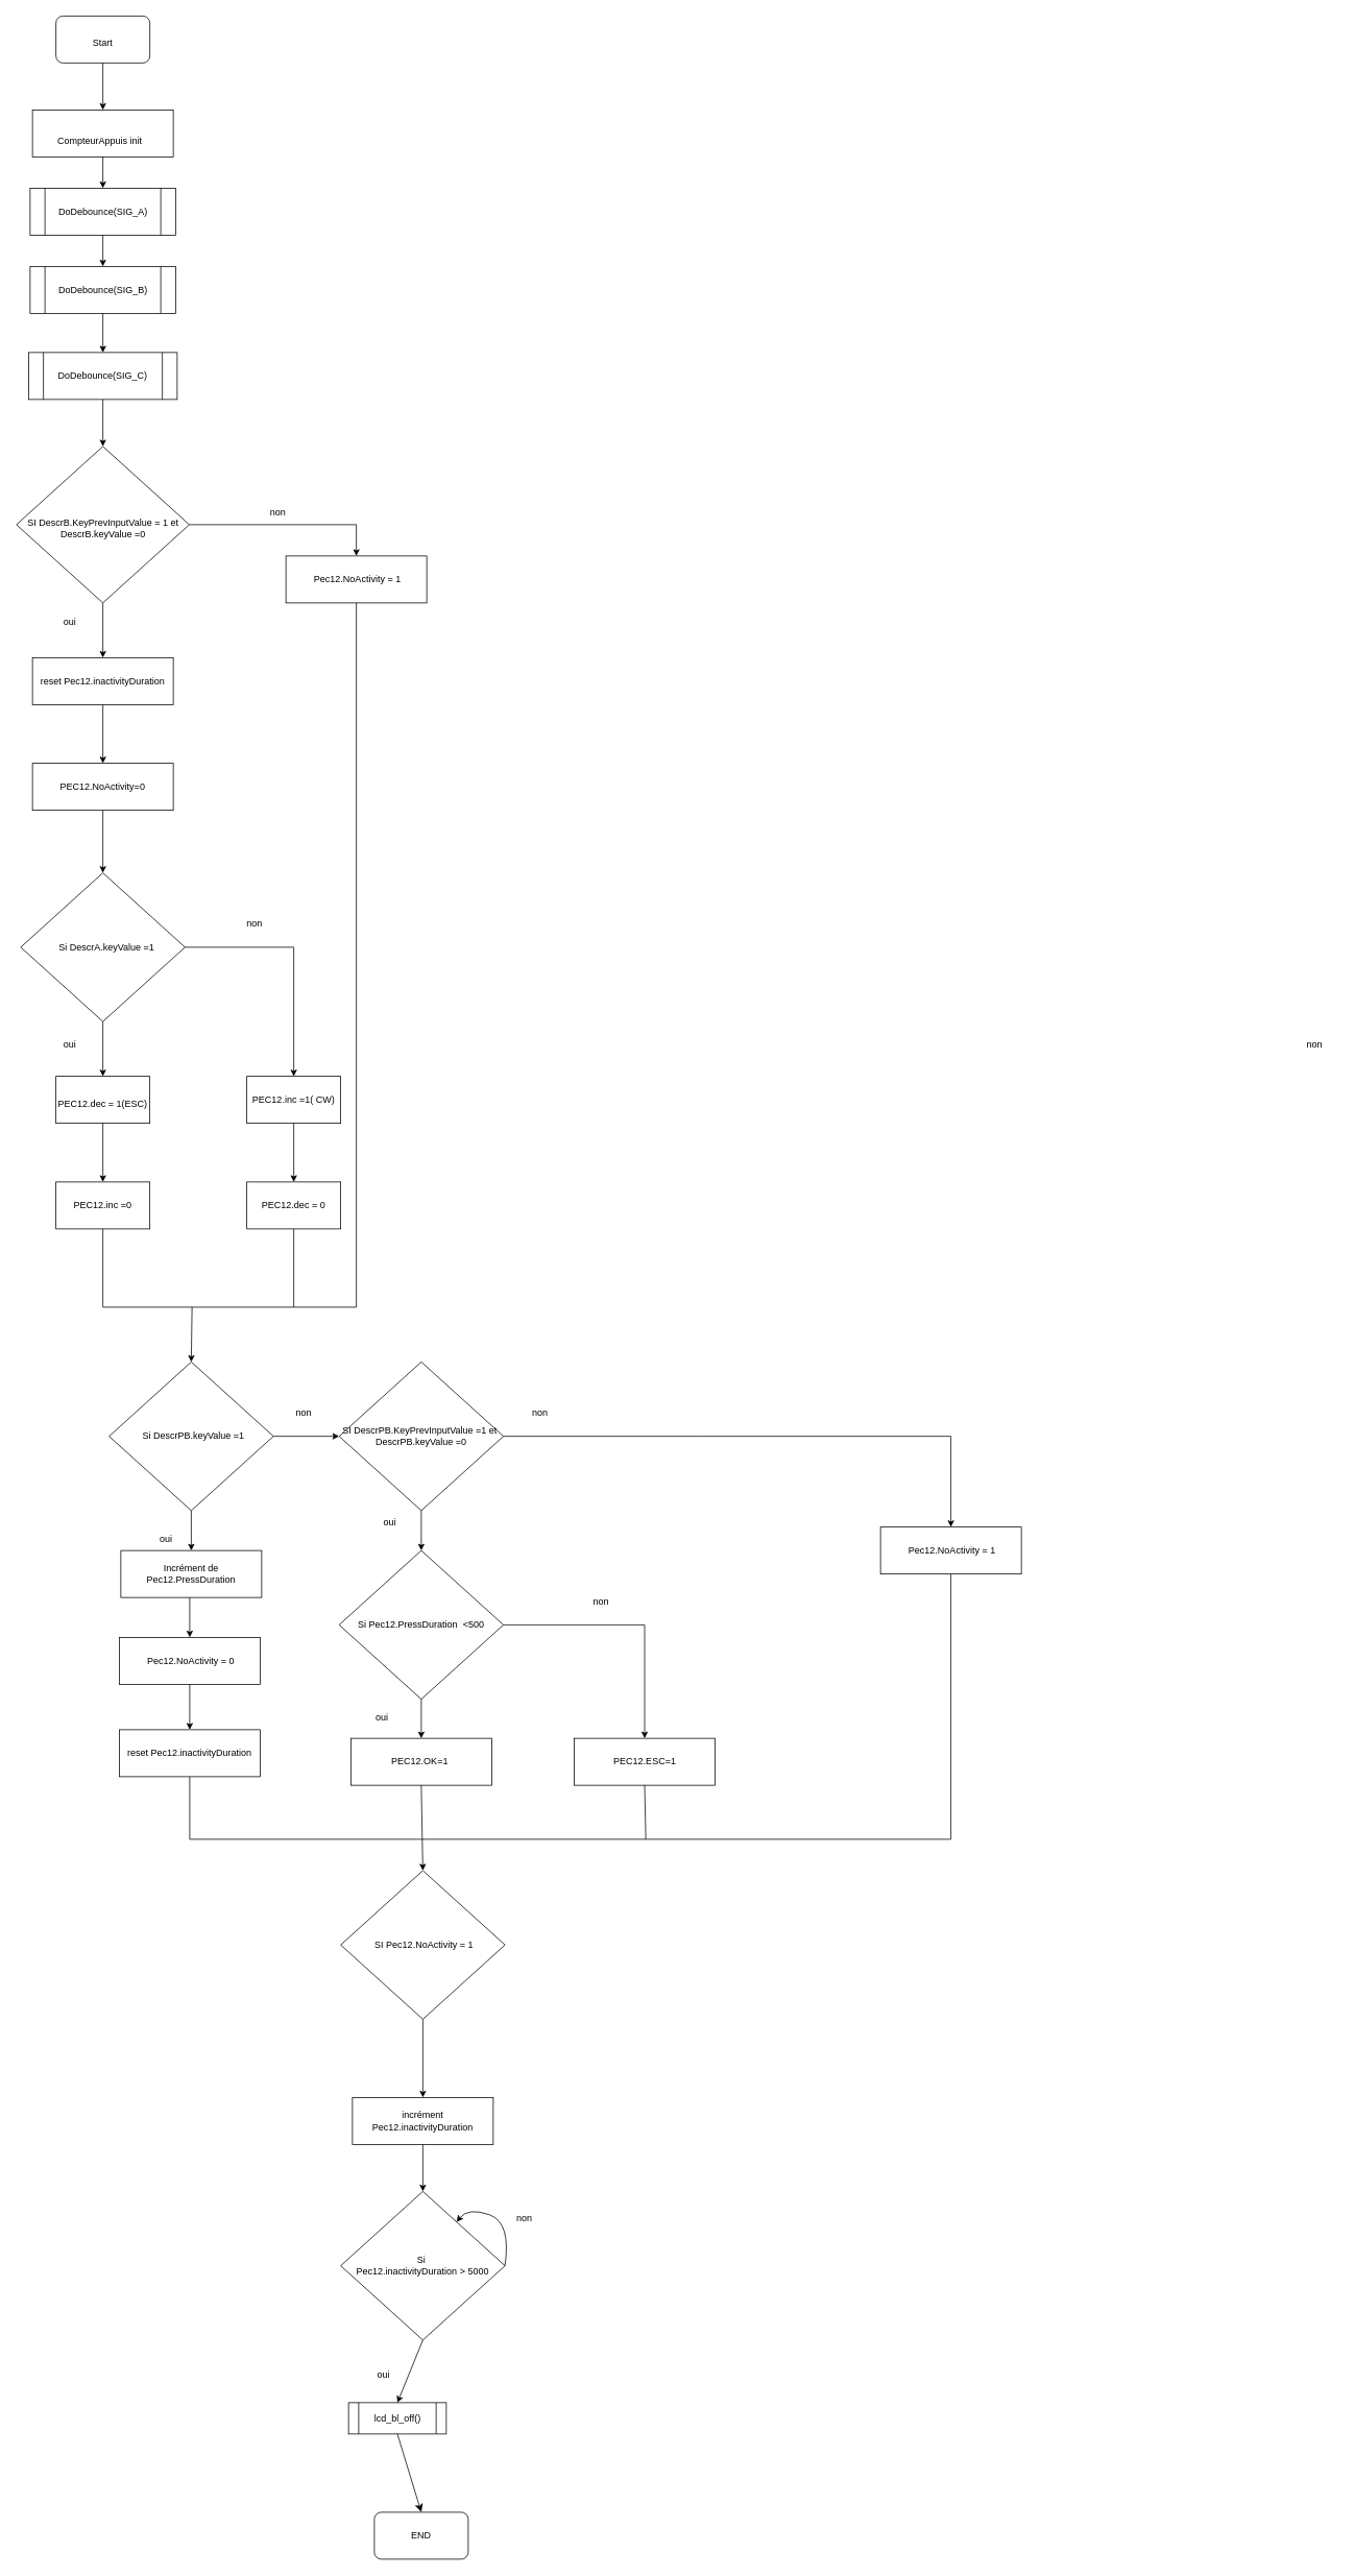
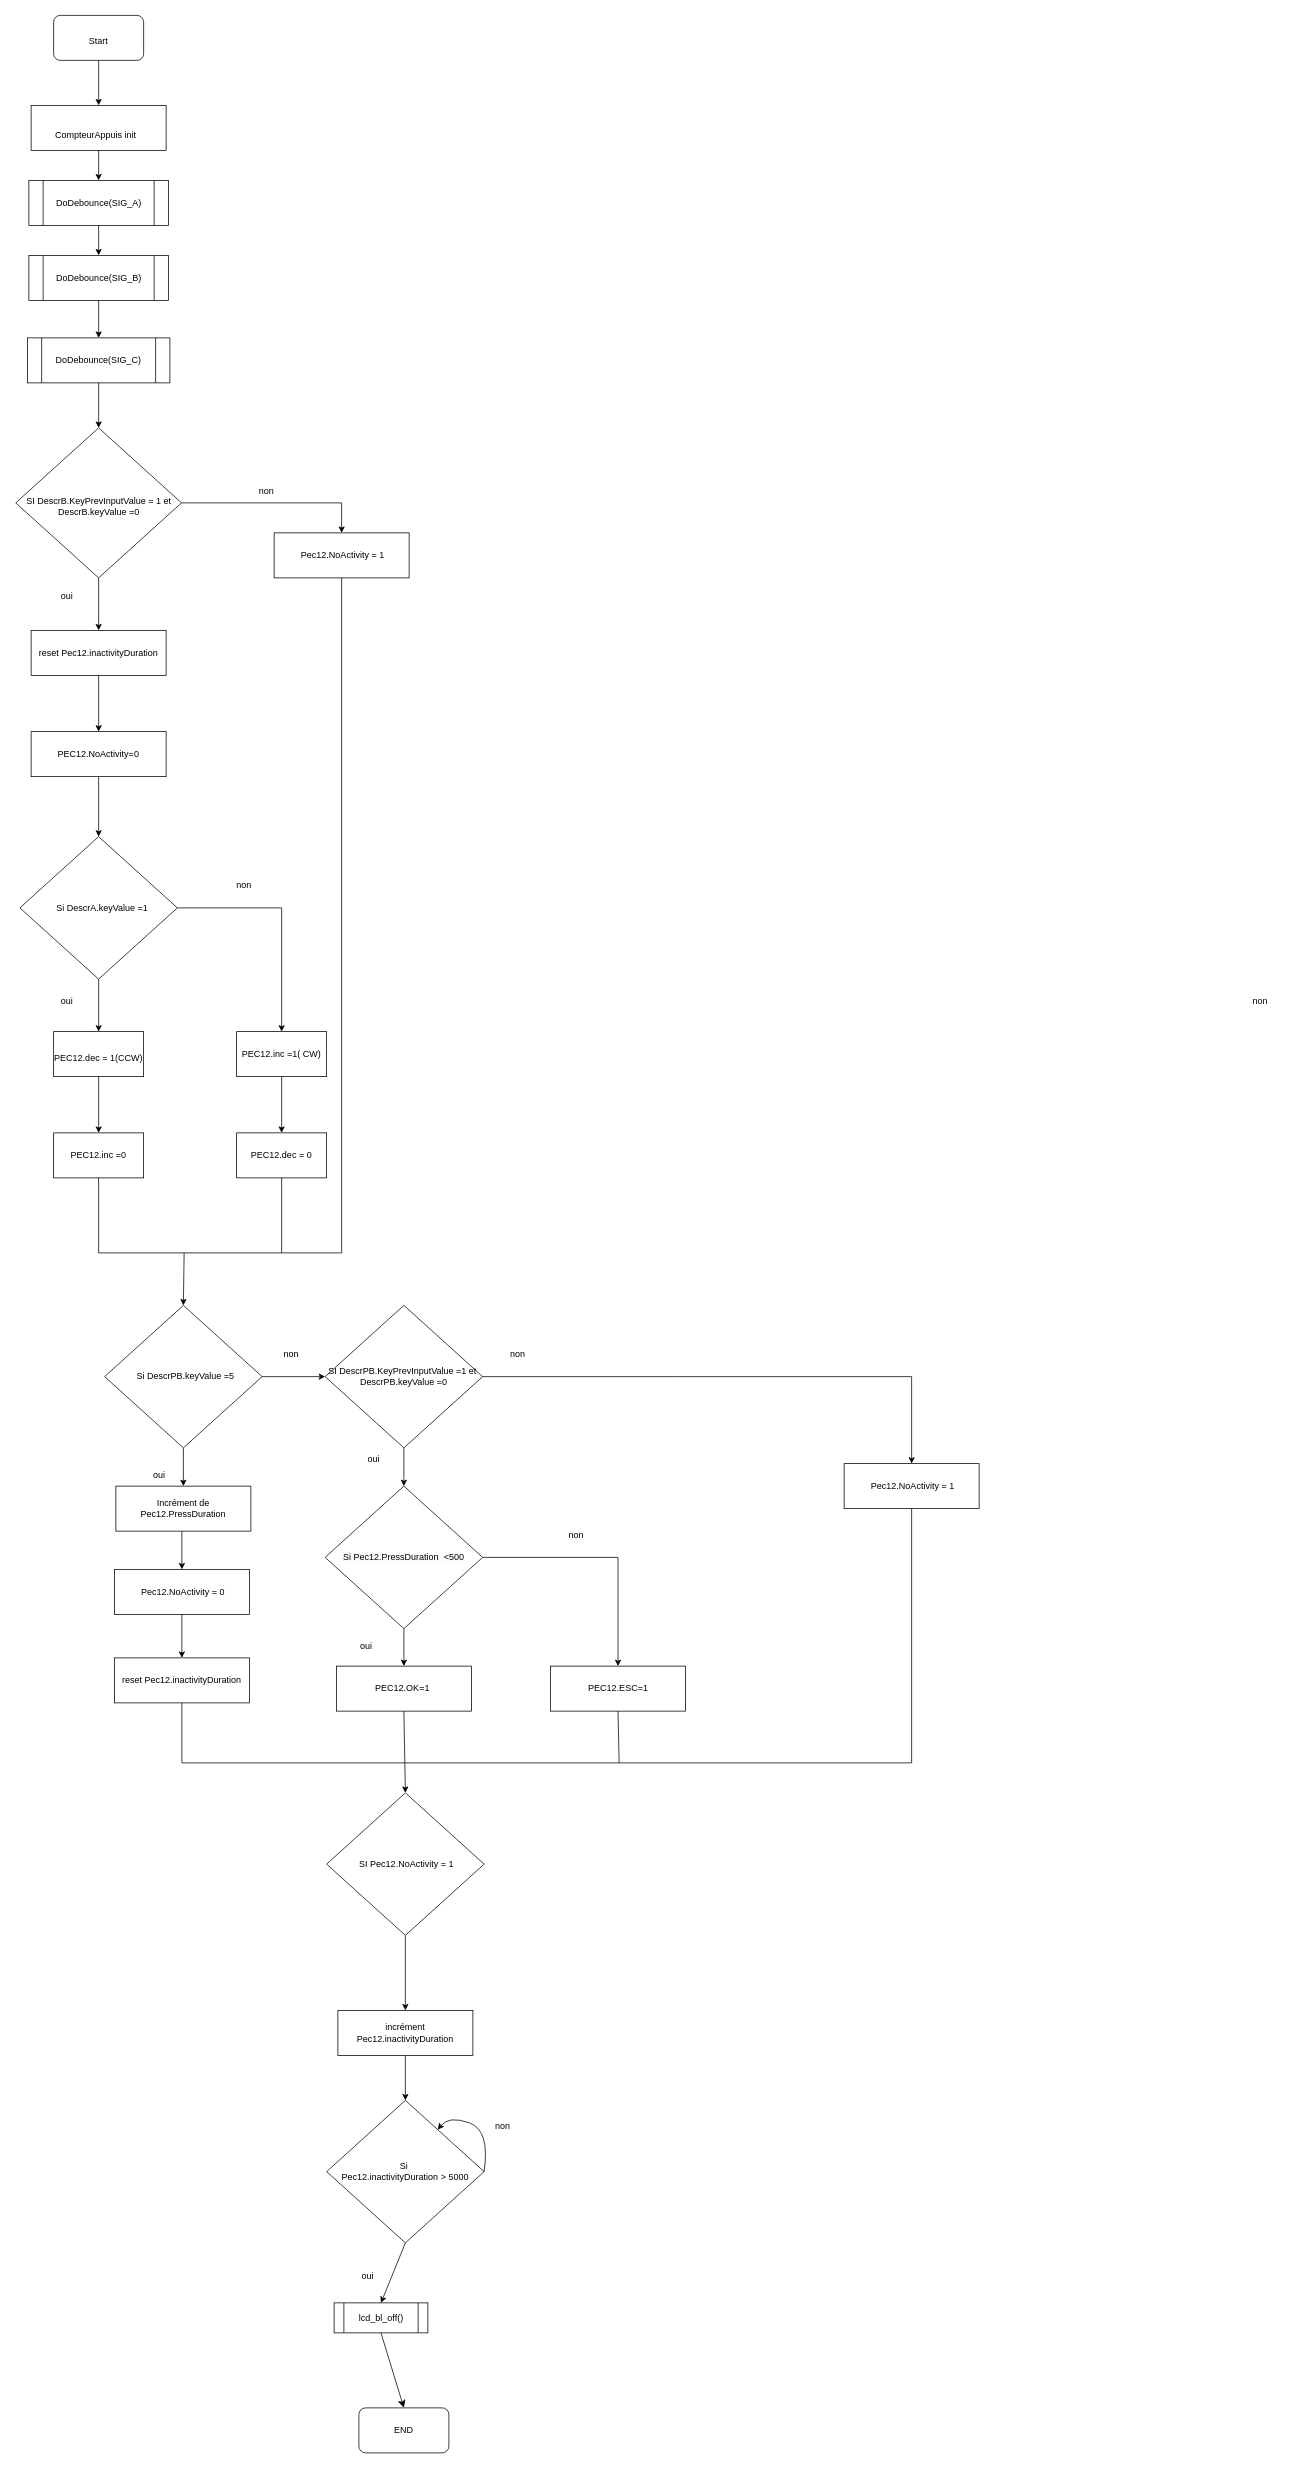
- <mxCell id="8" value="PEC12.dec = 1(ESC)" style="text;html=1;align=center;verticalAlign=middle;whiteSpace=wrap;rounded=0;" parent="1" vertex="1"><mxGeometry x="71" y="1395" width="120" height="30" as="geometry" /></mxCell>
+ <mxCell id="8" value="PEC12.dec = 1(CCW)" style="text;html=1;align=center;verticalAlign=middle;whiteSpace=wrap;rounded=0;" parent="1" vertex="1"><mxGeometry x="71" y="1395" width="120" height="30" as="geometry" /></mxCell>
- <mxCell id="28" value="Si DescrPB.keyValue =1" style="text;html=1;align=center;verticalAlign=middle;whiteSpace=wrap;rounded=0;" parent="1" vertex="1"><mxGeometry x="157" y="1820" width="180" height="30" as="geometry" /></mxCell>
+ <mxCell id="28" value="Si DescrPB.keyValue =5" style="text;html=1;align=center;verticalAlign=middle;whiteSpace=wrap;rounded=0;" parent="1" vertex="1"><mxGeometry x="157" y="1820" width="180" height="30" as="geometry" /></mxCell>
